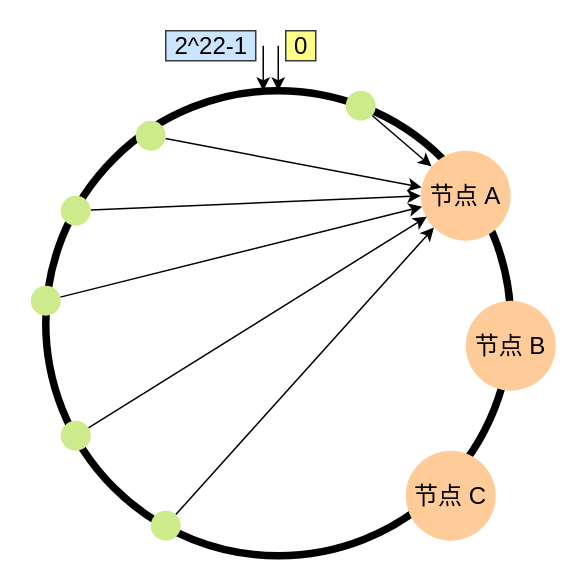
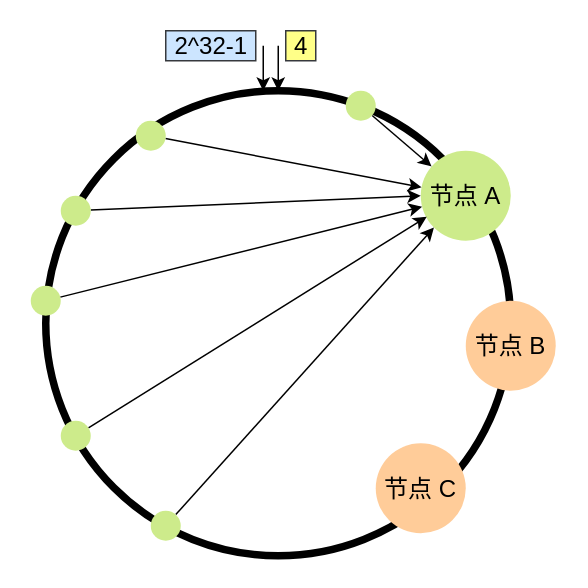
- <mxCell id="6" value="2^22-1" style="text;html=1;align=center;verticalAlign=middle;resizable=0;points=[];autosize=1;strokeColor=#36393d;fillColor=#cce5ff;fontSize=16;" vertex="1" parent="1"><mxGeometry x="110" y="20" width="60" height="20" as="geometry" /></mxCell>
+ <mxCell id="6" value="2^32-1" style="text;html=1;align=center;verticalAlign=middle;resizable=0;points=[];autosize=1;strokeColor=#36393d;fillColor=#cce5ff;fontSize=16;" vertex="1" parent="1"><mxGeometry x="110" y="20" width="60" height="20" as="geometry" /></mxCell>
- <mxCell id="4" value="0" style="text;html=1;align=center;verticalAlign=middle;resizable=0;points=[];autosize=1;strokeColor=#36393d;fillColor=#ffff88;fontSize=16;" vertex="1" parent="1"><mxGeometry x="190" y="20" width="20" height="20" as="geometry" /></mxCell>
+ <mxCell id="4" value="4" style="text;html=1;align=center;verticalAlign=middle;resizable=0;points=[];autosize=1;strokeColor=#36393d;fillColor=#ffff88;fontSize=16;" vertex="1" parent="1"><mxGeometry x="190" y="20" width="20" height="20" as="geometry" /></mxCell>
- <mxCell id="7" value="节点 A" style="ellipse;whiteSpace=wrap;html=1;aspect=fixed;fontSize=16;strokeWidth=5;fillColor=#ffcc99;strokeColor=none;" vertex="1" parent="1"><mxGeometry x="280" y="100" width="60" height="60" as="geometry" /></mxCell>
+ <mxCell id="7" value="节点 A" style="ellipse;whiteSpace=wrap;html=1;aspect=fixed;fontSize=16;strokeWidth=5;fillColor=#cdeb8b;strokeColor=none;" vertex="1" parent="1"><mxGeometry x="280" y="100" width="60" height="60" as="geometry" /></mxCell>
- <mxCell id="9" value="节点 C" style="ellipse;whiteSpace=wrap;html=1;aspect=fixed;fontSize=16;strokeWidth=5;fillColor=#ffcc99;strokeColor=none;" vertex="1" parent="1"><mxGeometry x="270" y="300" width="60" height="60" as="geometry" /></mxCell>
+ <mxCell id="9" value="节点 C" style="ellipse;whiteSpace=wrap;html=1;aspect=fixed;fontSize=16;strokeWidth=5;fillColor=#ffcc99;strokeColor=none;" vertex="1" parent="1"><mxGeometry x="250" y="295" width="60" height="60" as="geometry" /></mxCell>
